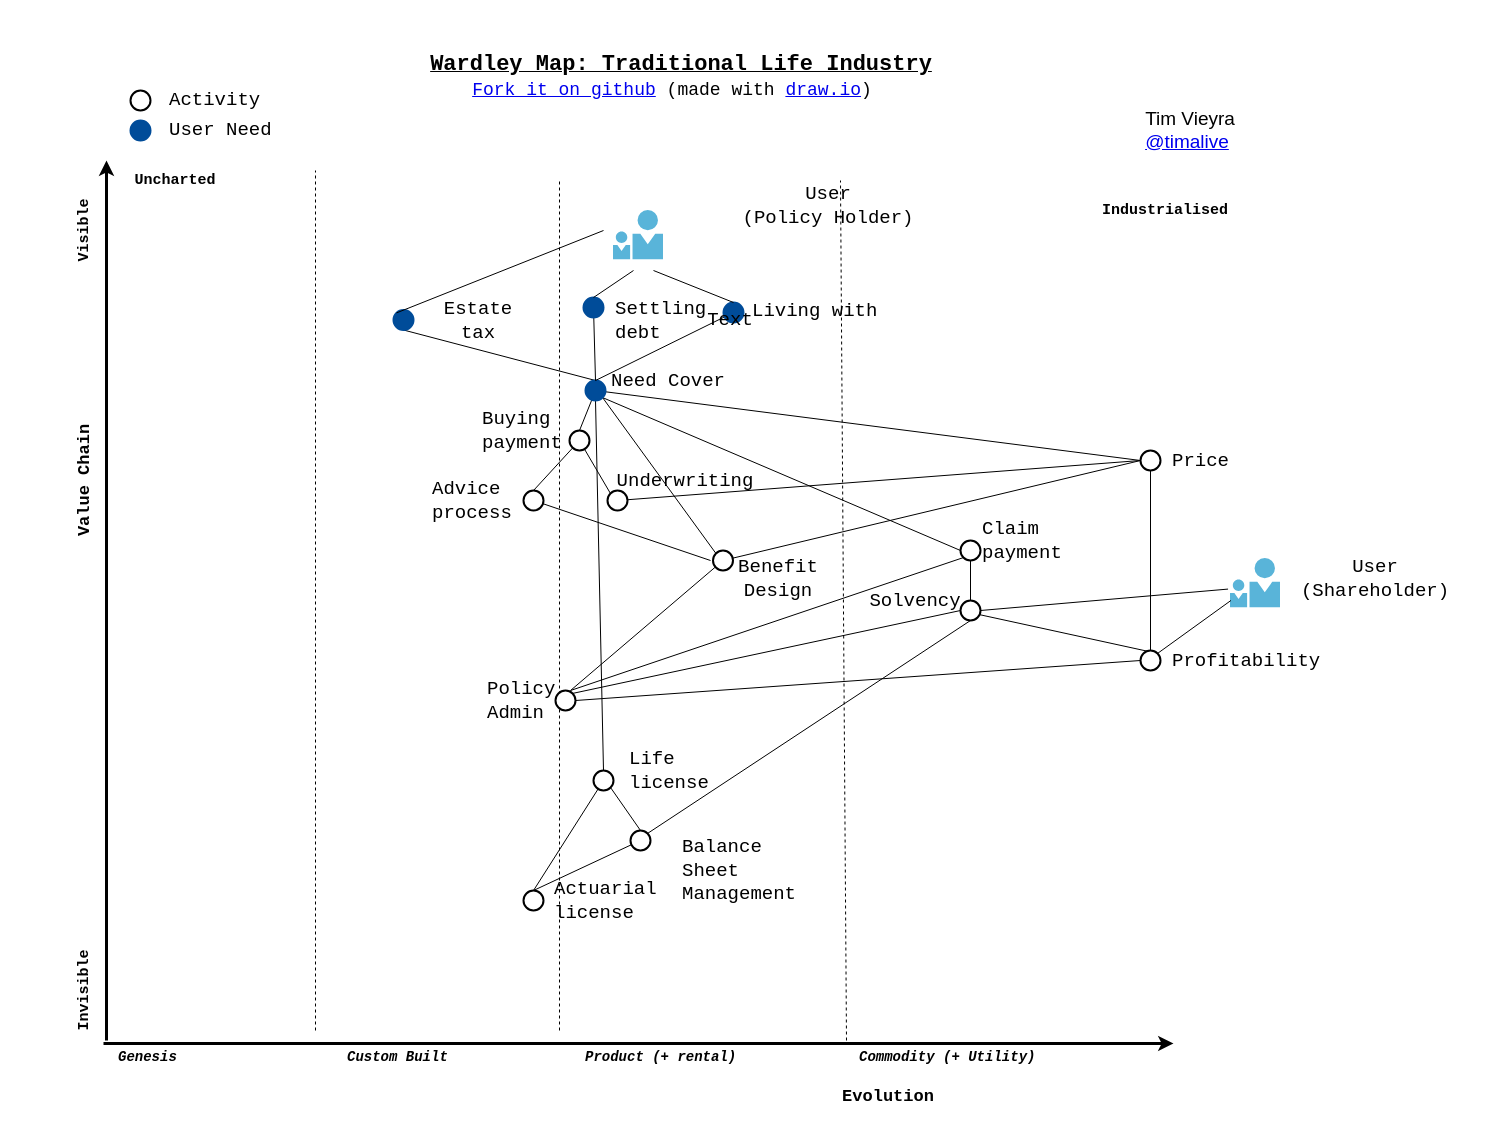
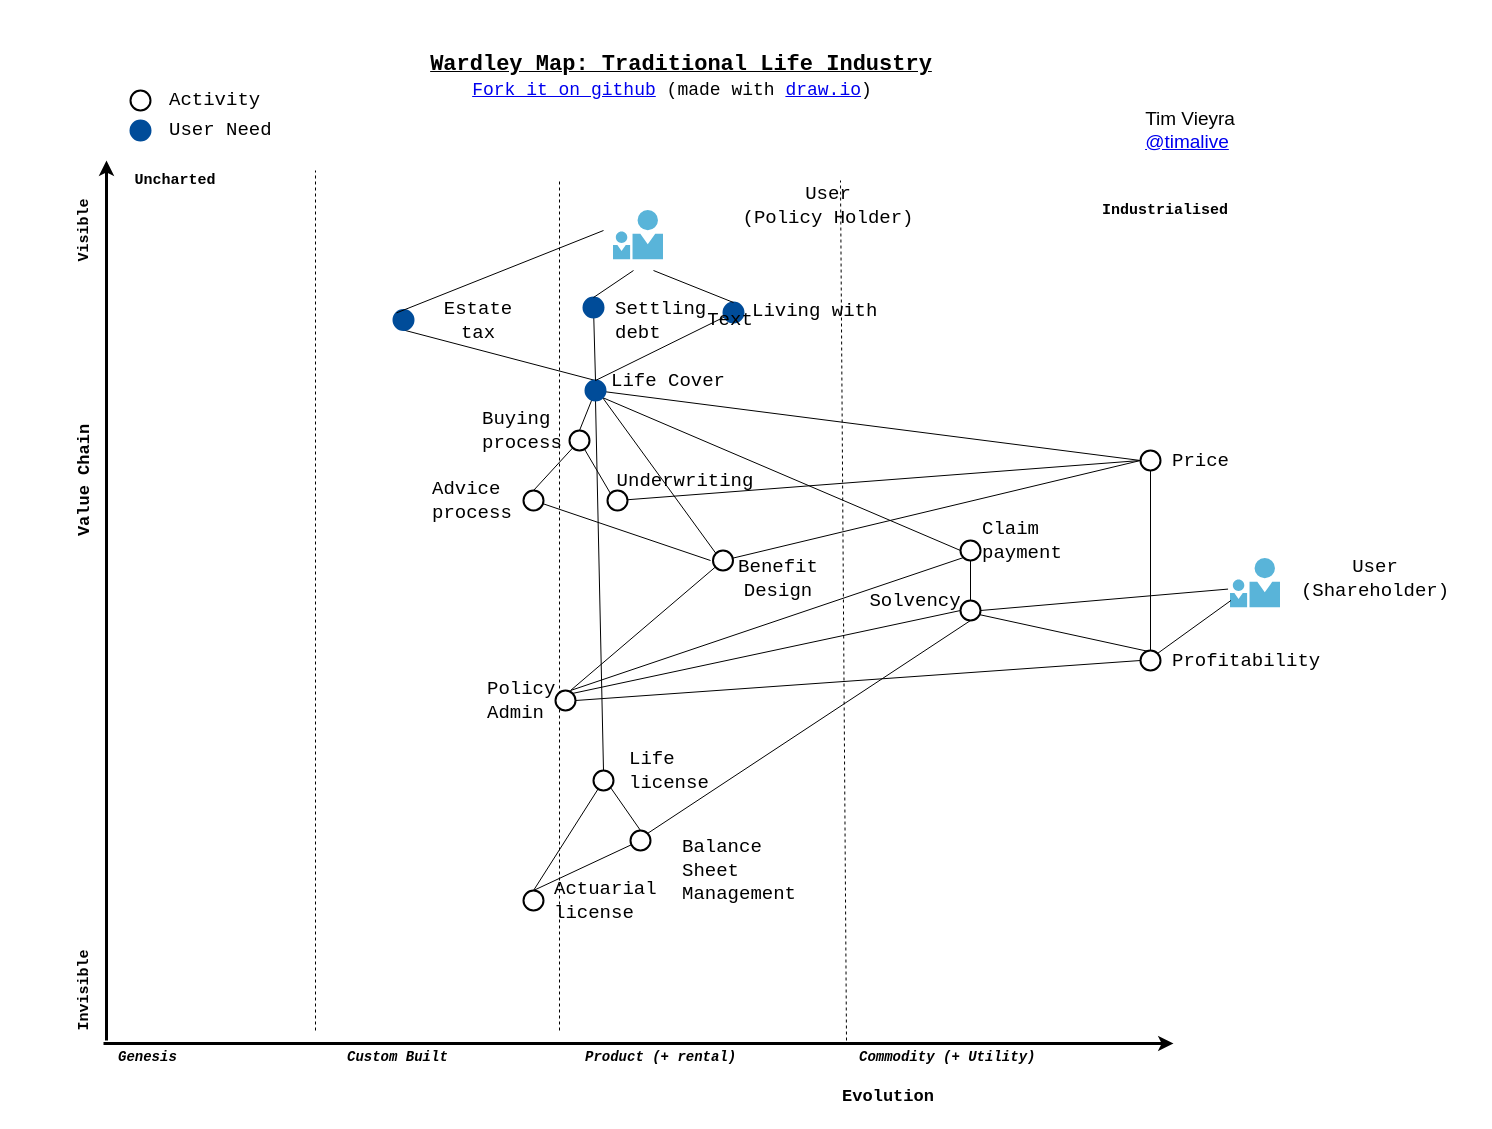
- <mxCell id="46" value="&lt;font face=&quot;Courier New&quot;&gt;Need Cover&lt;br&gt;&lt;/font&gt;" style="text;html=1;strokeColor=none;fillColor=none;align=center;verticalAlign=middle;whiteSpace=wrap;rounded=0;fontSize=19;" vertex="1" parent="18"><mxGeometry x="602.5" y="370" width="130" height="20" as="geometry" /></mxCell>
+ <mxCell id="46" value="&lt;font face=&quot;Courier New&quot;&gt;Life Cover&lt;br&gt;&lt;/font&gt;" style="text;html=1;strokeColor=none;fillColor=none;align=center;verticalAlign=middle;whiteSpace=wrap;rounded=0;fontSize=19;" vertex="1" parent="18"><mxGeometry x="602.5" y="370" width="130" height="20" as="geometry" /></mxCell>
- <mxCell id="41" value="&lt;font face=&quot;Courier New&quot;&gt;Buying payment&lt;/font&gt;" style="text;html=1;strokeColor=none;fillColor=none;align=left;verticalAlign=middle;whiteSpace=wrap;rounded=0;fontSize=19;" vertex="1" parent="18"><mxGeometry x="480" y="420" width="90" height="20" as="geometry" /></mxCell>
+ <mxCell id="41" value="&lt;font face=&quot;Courier New&quot;&gt;Buying process&lt;/font&gt;" style="text;html=1;strokeColor=none;fillColor=none;align=left;verticalAlign=middle;whiteSpace=wrap;rounded=0;fontSize=19;" vertex="1" parent="18"><mxGeometry x="480" y="420" width="90" height="20" as="geometry" /></mxCell>
